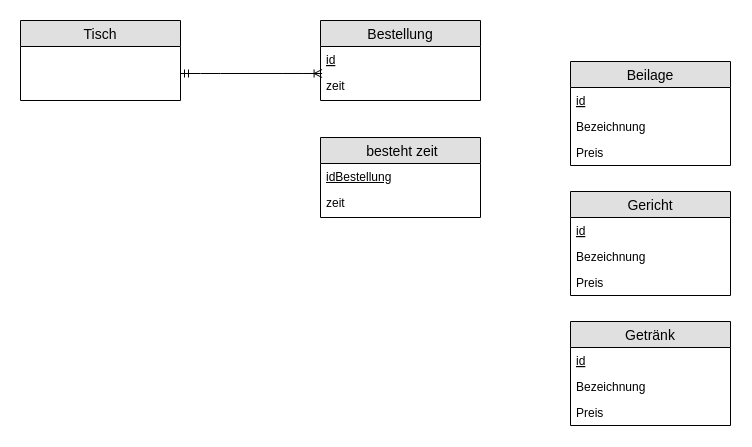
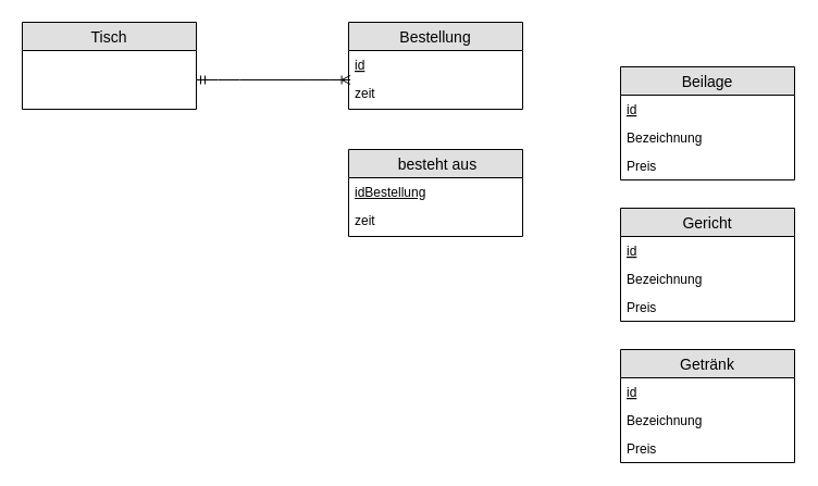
- <mxCell id="19" value=" besteht zeit" style="swimlane;fontStyle=0;childLayout=stackLayout;horizontal=1;startSize=26;fillColor=#e0e0e0;horizontalStack=0;resizeParent=1;resizeParentMax=0;resizeLast=0;collapsible=1;marginBottom=0;swimlaneFillColor=#ffffff;align=center;fontSize=14;" vertex="1" parent="1"><mxGeometry x="320" y="137" width="160" height="80" as="geometry" /></mxCell>
+ <mxCell id="19" value=" besteht aus" style="swimlane;fontStyle=0;childLayout=stackLayout;horizontal=1;startSize=26;fillColor=#e0e0e0;horizontalStack=0;resizeParent=1;resizeParentMax=0;resizeLast=0;collapsible=1;marginBottom=0;swimlaneFillColor=#ffffff;align=center;fontSize=14;" vertex="1" parent="1"><mxGeometry x="320" y="137" width="160" height="80" as="geometry" /></mxCell>
